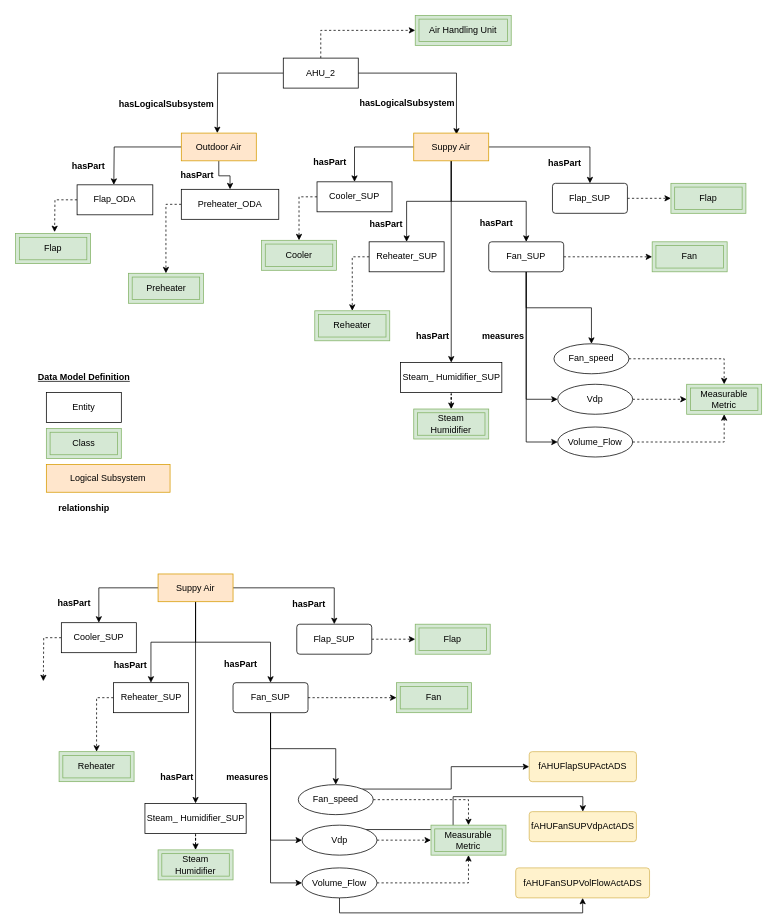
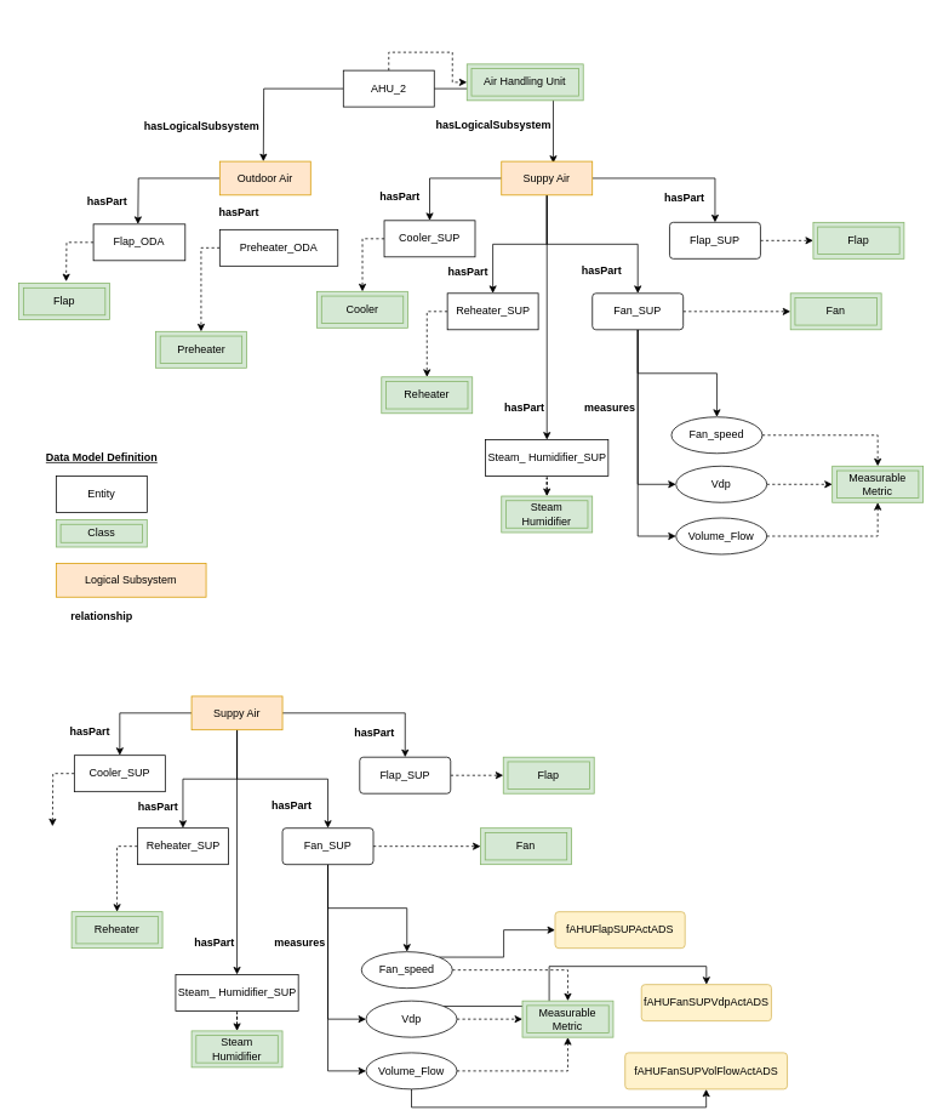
- <mxCell id="6" value="Air Handling Unit" style="shape=ext;margin=3;double=1;whiteSpace=wrap;html=1;align=center;fillColor=#d5e8d4;strokeColor=#82b366;" vertex="1" parent="1"><mxGeometry x="553" y="20" width="128" height="40" as="geometry" /></mxCell>
+ <mxCell id="6" value="Air Handling Unit" style="shape=ext;margin=3;double=1;whiteSpace=wrap;html=1;align=center;fillColor=#d5e8d4;strokeColor=#82b366;" vertex="1" parent="1"><mxGeometry x="513" y="70" width="128" height="40" as="geometry" /></mxCell>
- <mxCell id="9" style="edgeStyle=orthogonalEdgeStyle;rounded=0;orthogonalLoop=1;jettySize=auto;html=1;" edge="1" parent="1" source="10" target="14"><mxGeometry relative="1" as="geometry"><mxPoint x="291" y="242" as="targetPoint" /></mxGeometry></mxCell>
- <mxCell id="58" value="Class" style="shape=ext;margin=3;double=1;whiteSpace=wrap;html=1;align=center;fillColor=#d5e8d4;strokeColor=#82b366;" vertex="1" parent="1"><mxGeometry x="61" y="571" width="100" height="40" as="geometry" /></mxCell>
+ <mxCell id="58" value="Class" style="shape=ext;margin=3;double=1;whiteSpace=wrap;html=1;align=center;fillColor=#d5e8d4;strokeColor=#82b366;" vertex="1" parent="1"><mxGeometry x="61" y="571" width="100" height="30" as="geometry" /></mxCell>
- <mxCell id="101" value="fAHUFlapSUPActADS " style="rounded=1;arcSize=10;whiteSpace=wrap;html=1;align=center;fillColor=#fff2cc;strokeColor=#d6b656;" vertex="1" parent="1"><mxGeometry x="705" y="1002" width="143" height="40" as="geometry" /></mxCell>
+ <mxCell id="101" value="fAHUFlapSUPActADS " style="rounded=1;arcSize=10;whiteSpace=wrap;html=1;align=center;fillColor=#fff2cc;strokeColor=#d6b656;" vertex="1" parent="1"><mxGeometry x="610" y="1002" width="143" height="40" as="geometry" /></mxCell>
